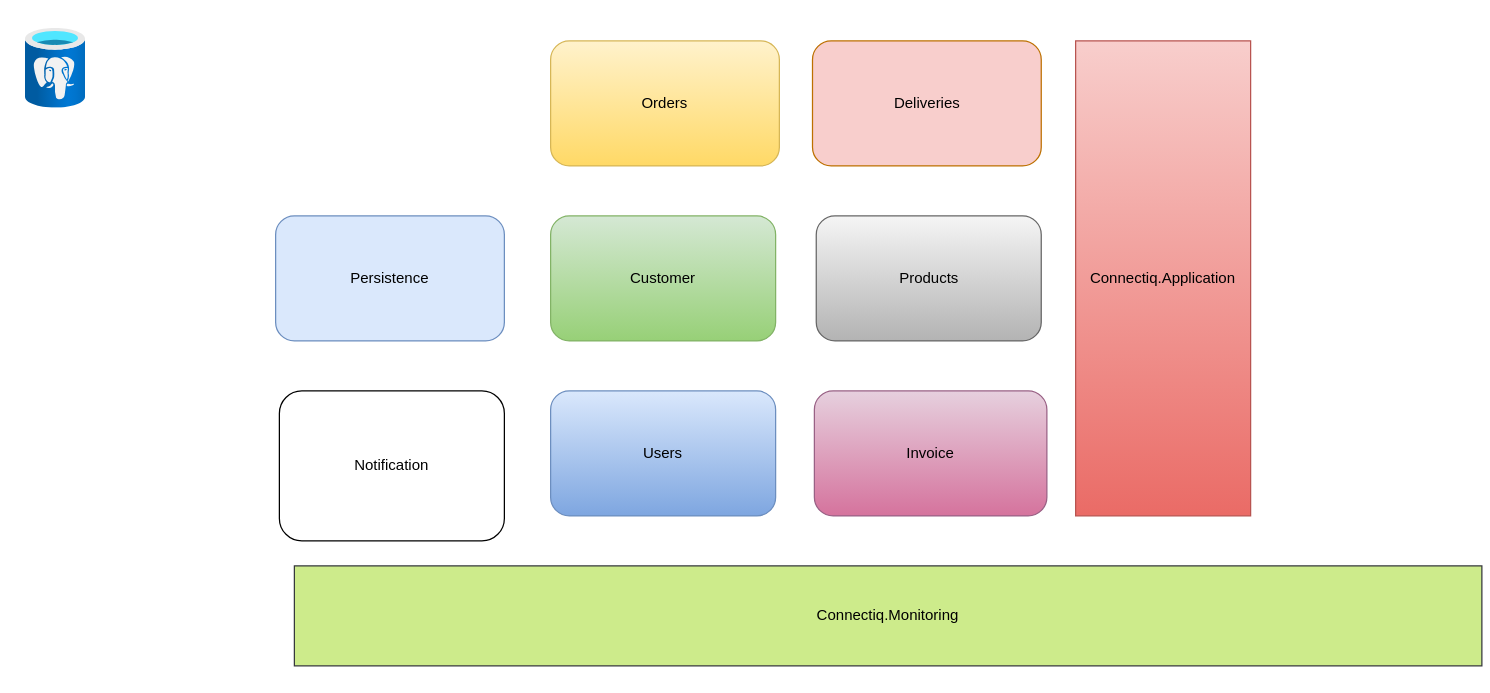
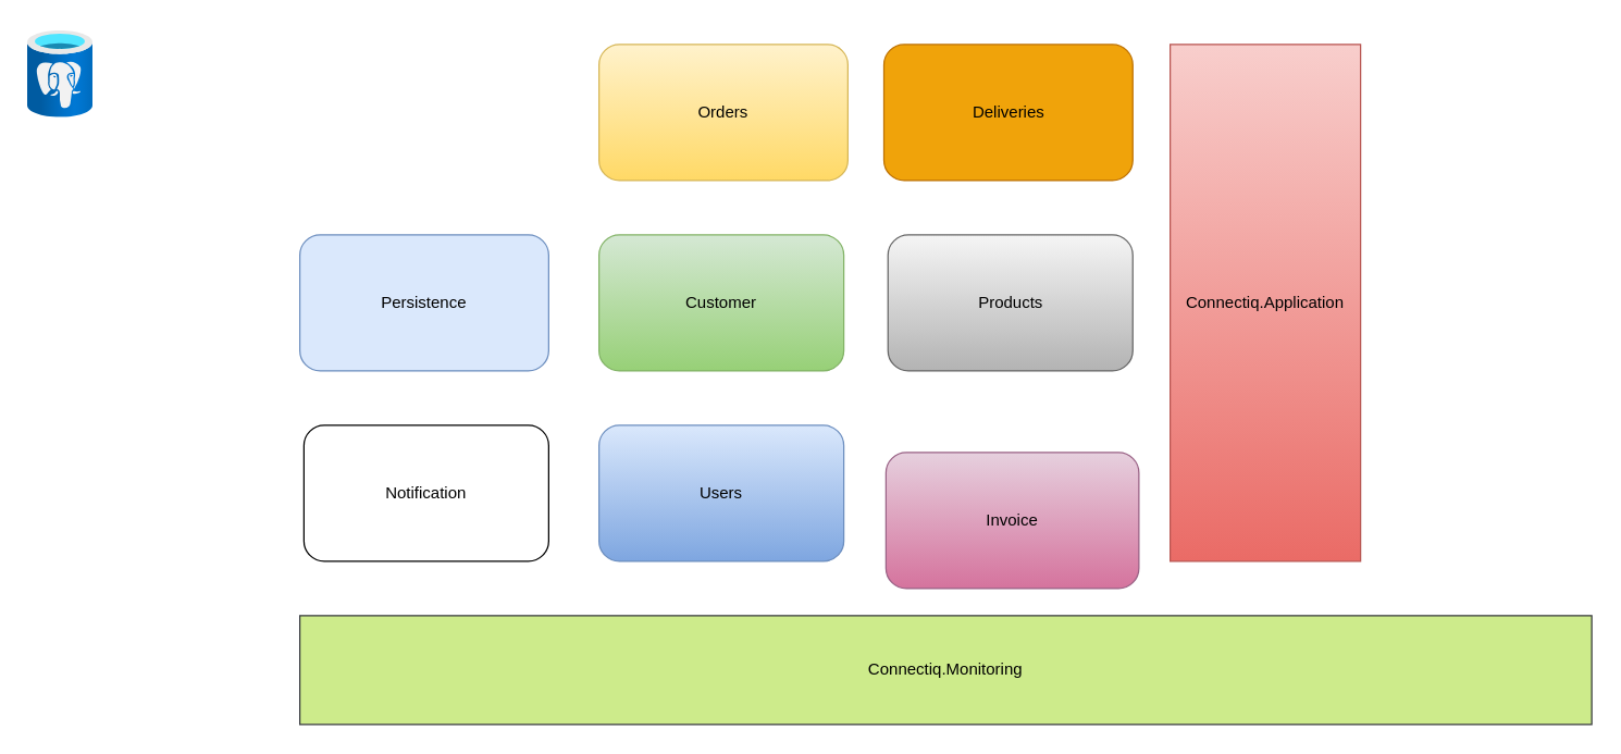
- <mxCell id="11" value="Deliveries" style="rounded=1;whiteSpace=wrap;html=1;fillColor=#f8cecc;strokeColor=#BD7000;fontColor=#000000;" vertex="1" parent="1"><mxGeometry x="649.5" y="32" width="183" height="100" as="geometry" /></mxCell>
+ <mxCell id="11" value="Deliveries" style="rounded=1;whiteSpace=wrap;html=1;fillColor=#f0a30a;strokeColor=#BD7000;fontColor=#000000;" vertex="1" parent="1"><mxGeometry x="649.5" y="32" width="183" height="100" as="geometry" /></mxCell>
- <mxCell id="4" value="Invoice" style="rounded=1;whiteSpace=wrap;html=1;fillColor=#e6d0de;strokeColor=#996185;gradientColor=#d5739d;" vertex="1" parent="1"><mxGeometry x="651" y="312" width="186" height="100" as="geometry" /></mxCell>
+ <mxCell id="4" value="Invoice" style="rounded=1;whiteSpace=wrap;html=1;fillColor=#e6d0de;strokeColor=#996185;gradientColor=#d5739d;" vertex="1" parent="1"><mxGeometry x="651" y="332" width="186" height="100" as="geometry" /></mxCell>
- <mxCell id="9" value="Notification" style="rounded=1;whiteSpace=wrap;html=1;" vertex="1" parent="1"><mxGeometry x="223" y="312" width="180" height="120" as="geometry" /></mxCell>
+ <mxCell id="9" value="Notification" style="rounded=1;whiteSpace=wrap;html=1;" vertex="1" parent="1"><mxGeometry x="223" y="312" width="180" height="100" as="geometry" /></mxCell>
- <mxCell id="8" value="Connectiq.Monitoring" style="rounded=0;whiteSpace=wrap;html=1;fillColor=#cdeb8b;strokeColor=#36393d;" vertex="1" parent="1"><mxGeometry x="235" y="452" width="950" height="80" as="geometry" /></mxCell>
+ <mxCell id="8" value="Connectiq.Monitoring" style="rounded=0;whiteSpace=wrap;html=1;fillColor=#cdeb8b;strokeColor=#36393d;" vertex="1" parent="1"><mxGeometry x="220" y="452" width="950" height="80" as="geometry" /></mxCell>
